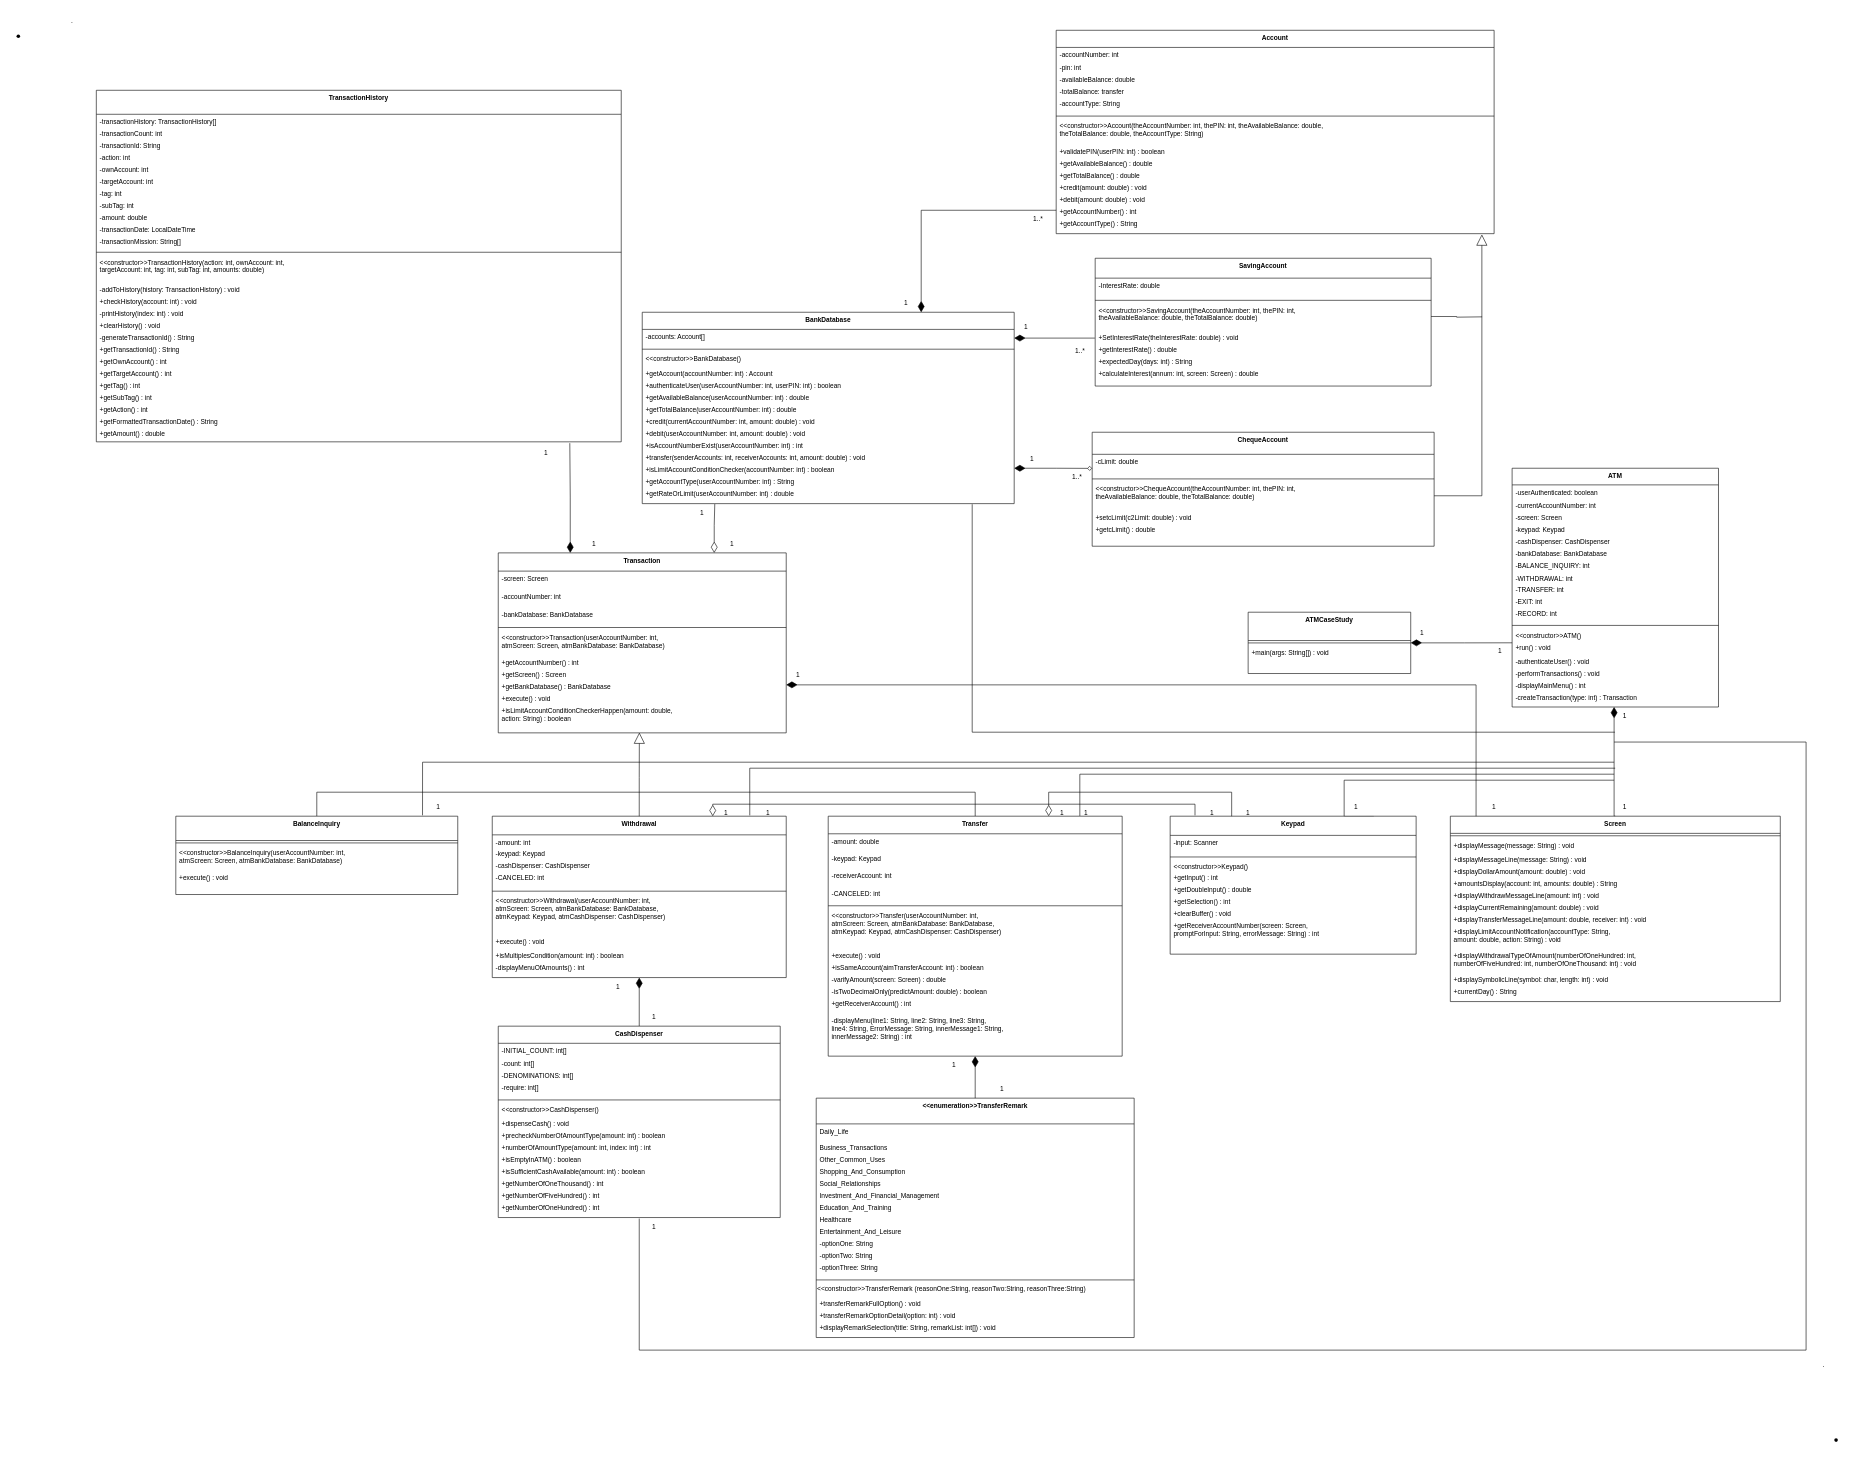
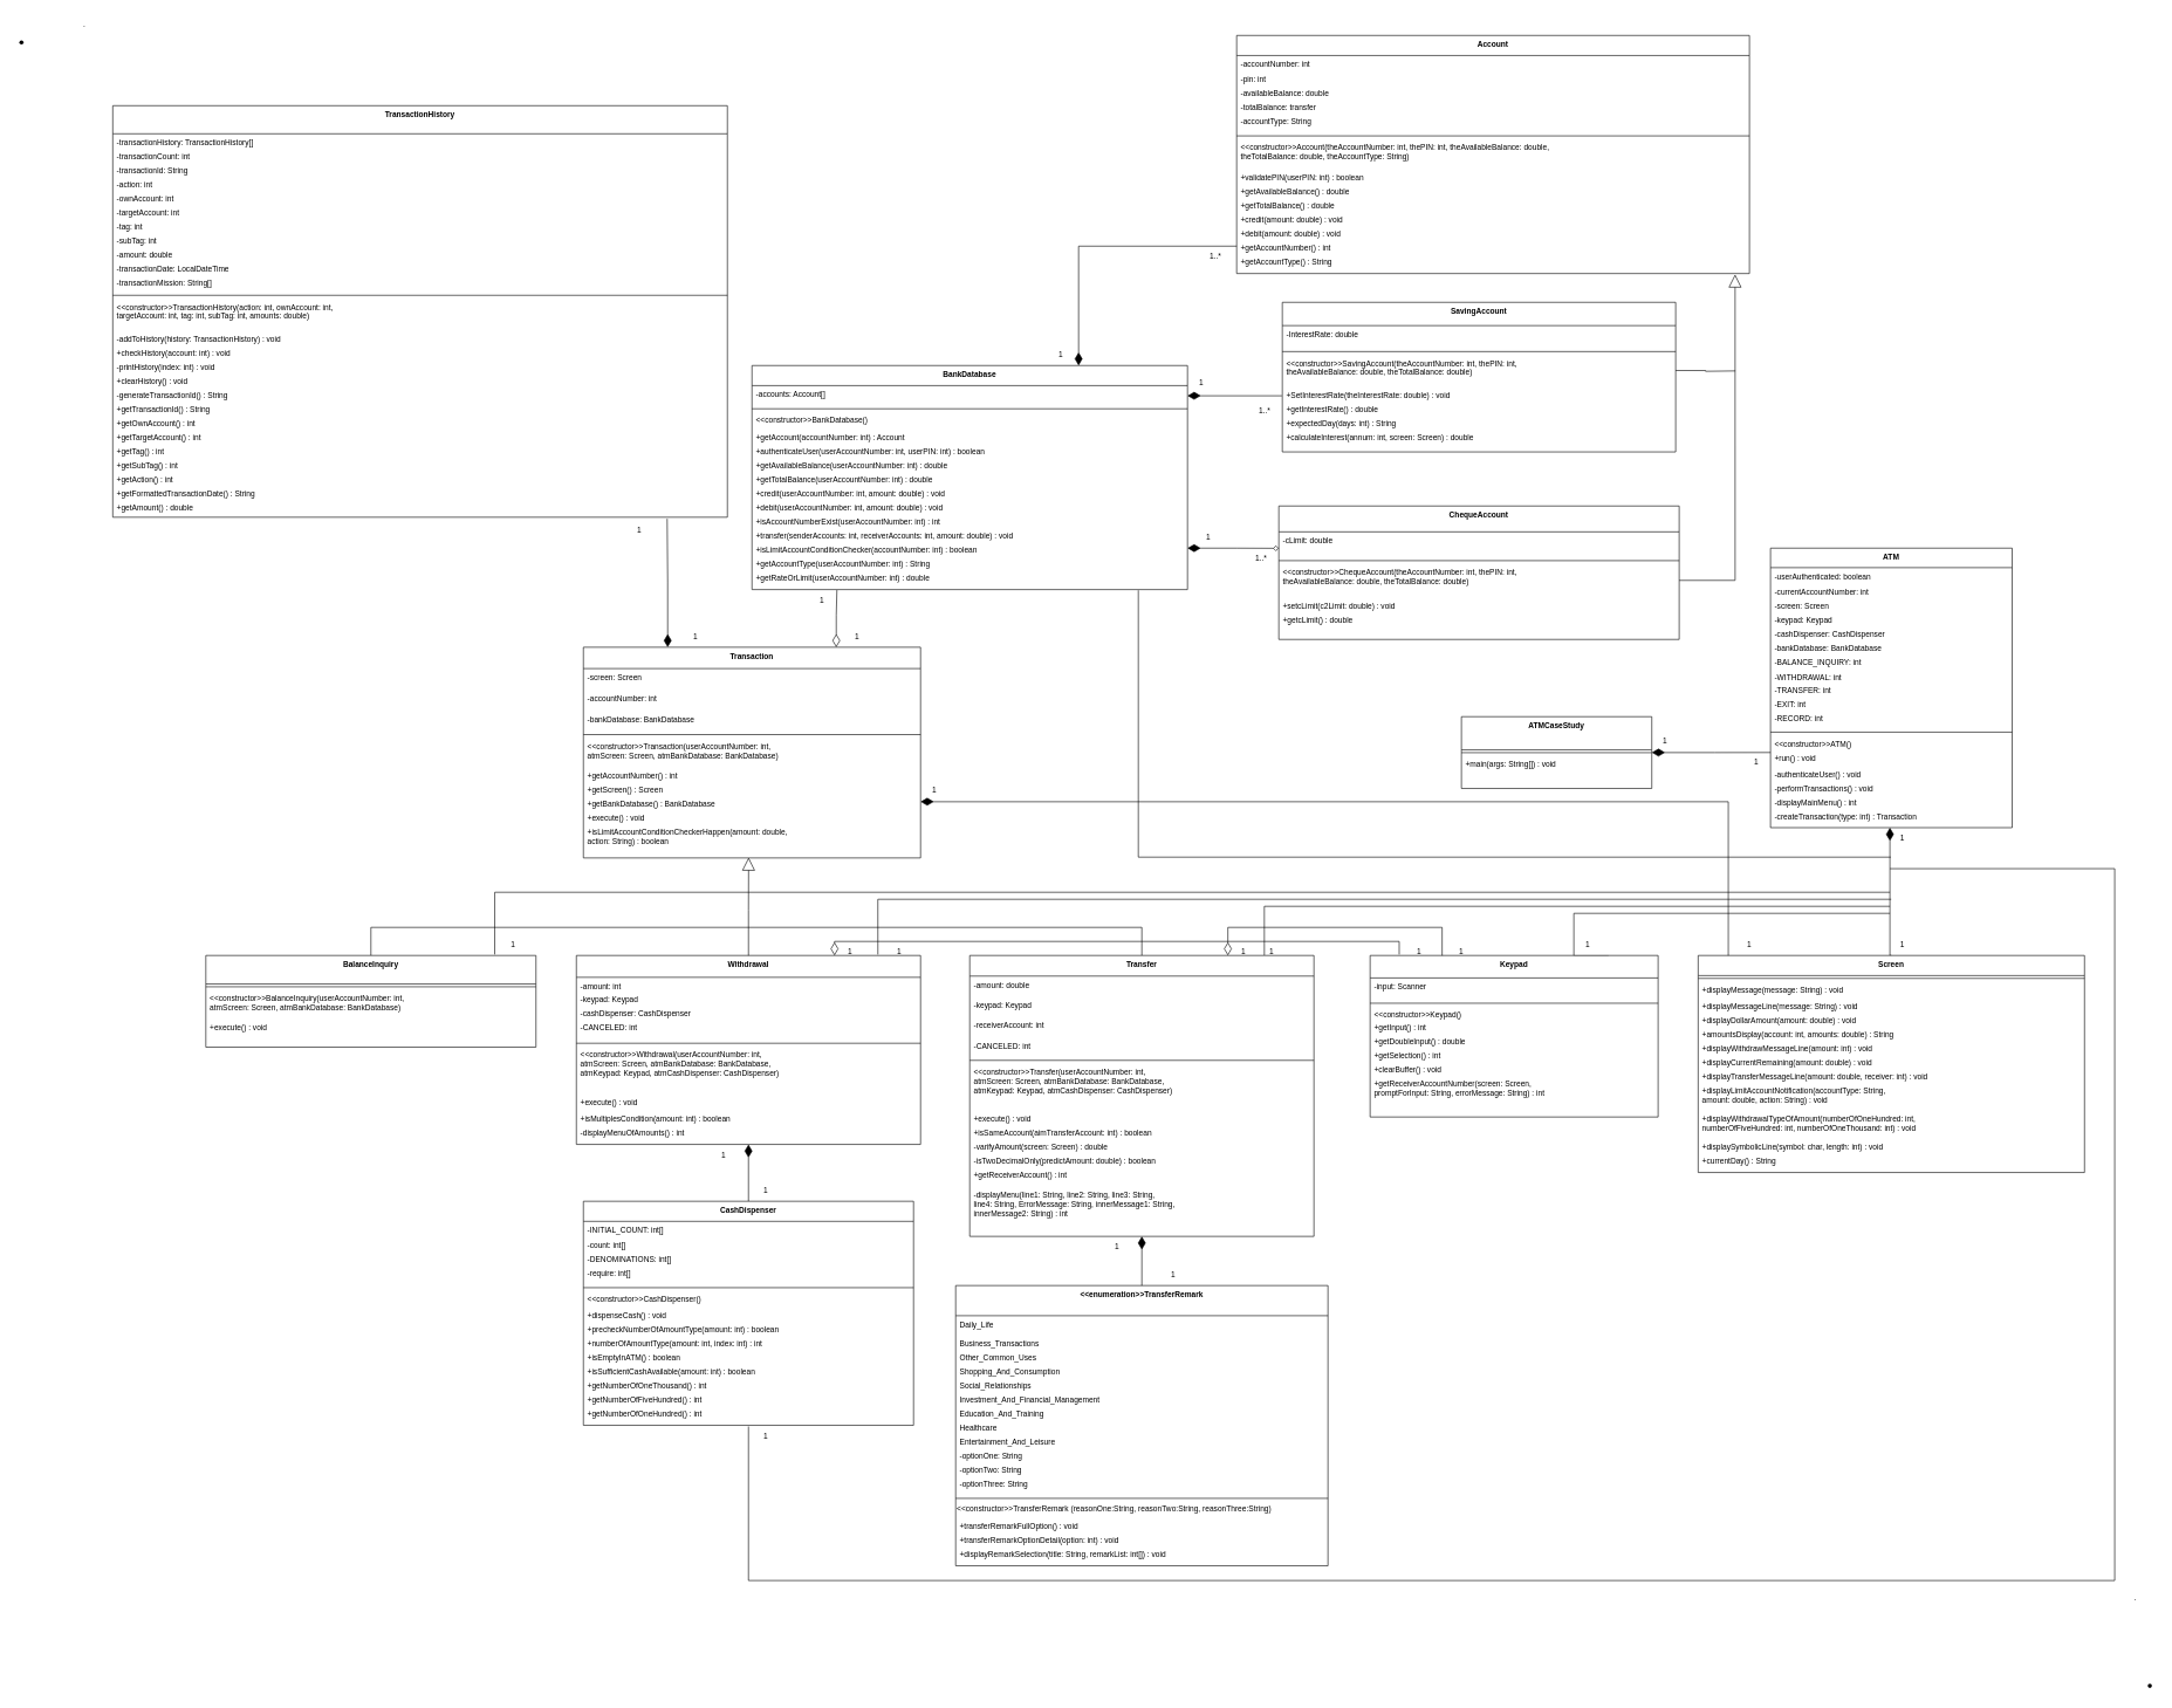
- <mxCell id="34" value="+credit(currentAccountNumber: int, amount: double) : void" style="text;strokeColor=none;fillColor=none;align=left;verticalAlign=top;spacingLeft=4;spacingRight=4;overflow=hidden;rotatable=0;points=[[0,0.5],[1,0.5]];portConstraint=eastwest;fontSize=11;" parent="26" vertex="1"><mxGeometry y="170.001" width="620" height="20" as="geometry" /></mxCell>
+ <mxCell id="34" value="+credit(userAccountNumber: int, amount: double) : void" style="text;strokeColor=none;fillColor=none;align=left;verticalAlign=top;spacingLeft=4;spacingRight=4;overflow=hidden;rotatable=0;points=[[0,0.5],[1,0.5]];portConstraint=eastwest;fontSize=11;" parent="26" vertex="1"><mxGeometry y="170.001" width="620" height="20" as="geometry" /></mxCell>
